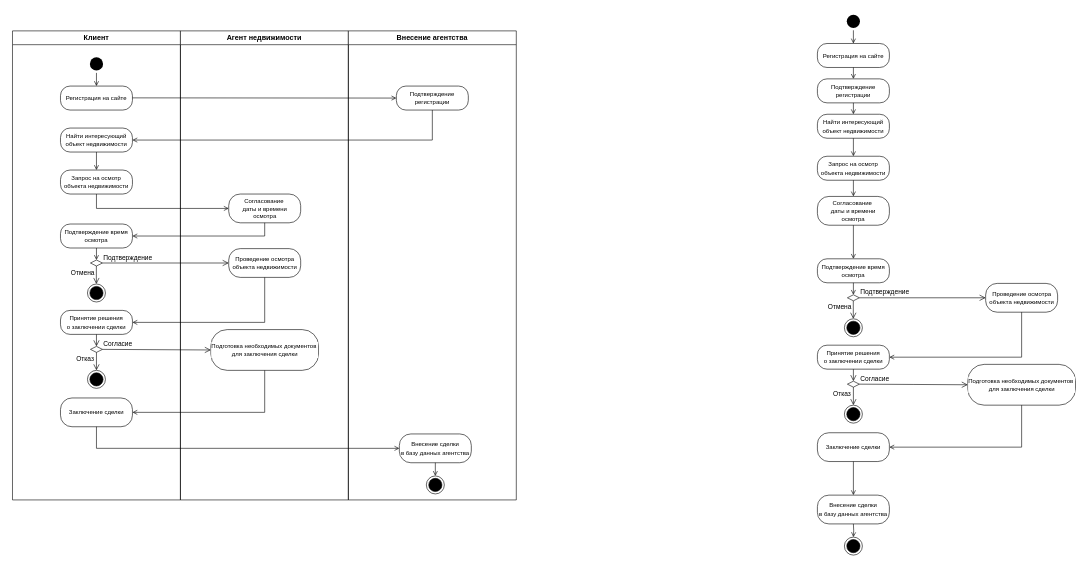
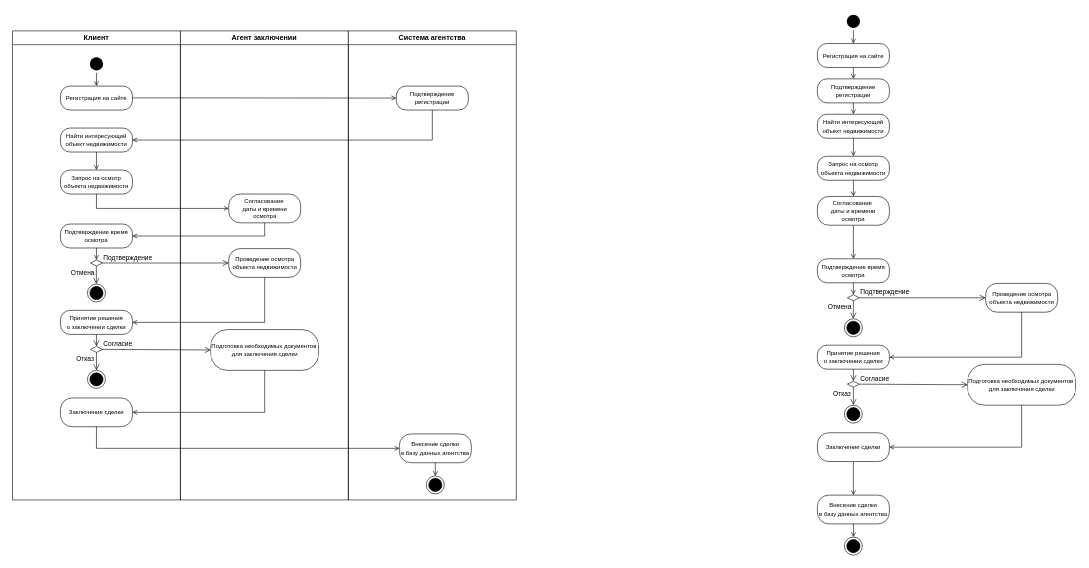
- <mxCell id="15" value="Агент недвижимости" style="swimlane;whiteSpace=wrap" parent="1" vertex="1"><mxGeometry x="300" y="51" width="280" height="782" as="geometry" /></mxCell>
+ <mxCell id="15" value="Агент заключении" style="swimlane;whiteSpace=wrap" parent="1" vertex="1"><mxGeometry x="300" y="51" width="280" height="782" as="geometry" /></mxCell>
- <mxCell id="32" value="Внесение агентства" style="swimlane;whiteSpace=wrap" parent="1" vertex="1"><mxGeometry x="580" y="51" width="280" height="782" as="geometry" /></mxCell>
+ <mxCell id="32" value="Система агентства" style="swimlane;whiteSpace=wrap" parent="1" vertex="1"><mxGeometry x="580" y="51" width="280" height="782" as="geometry" /></mxCell>
